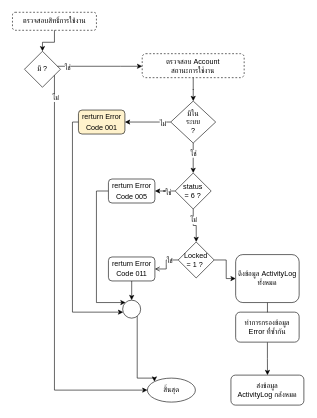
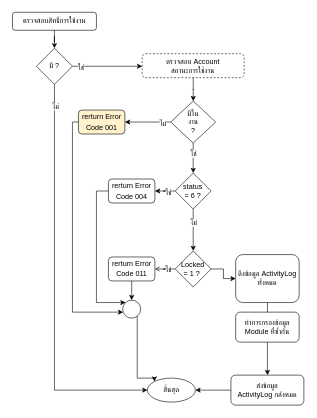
- <mxCell id="2" value="ตรวจสอบสิทธิ์การใช้งาน" style="rounded=1;whiteSpace=wrap;html=1;dashed=1;" vertex="1" parent="1"><mxGeometry x="20" y="20" width="140" height="30" as="geometry" /></mxCell>
+ <mxCell id="2" value="ตรวจสอบสิทธิ์การใช้งาน" style="rounded=1;whiteSpace=wrap;html=1;" vertex="1" parent="1"><mxGeometry x="20" y="20" width="140" height="30" as="geometry" /></mxCell>
- <mxCell id="3" value="มี ?" style="rhombus;whiteSpace=wrap;html=1;" vertex="1" parent="1"><mxGeometry x="40" y="85" width="60" height="60" as="geometry" /></mxCell>
+ <mxCell id="3" value="มี ?" style="rhombus;whiteSpace=wrap;html=1;" vertex="1" parent="1"><mxGeometry x="60" y="80" width="60" height="60" as="geometry" /></mxCell>
- <mxCell id="11" value="มีใน&lt;br&gt;ระบบ &lt;br&gt;?" style="rhombus;whiteSpace=wrap;html=1;" vertex="1" parent="1"><mxGeometry x="283.85" y="168" width="75" height="70" as="geometry" /></mxCell>
+ <mxCell id="11" value="มีใน&lt;br&gt;งาน &lt;br&gt;?" style="rhombus;whiteSpace=wrap;html=1;" vertex="1" parent="1"><mxGeometry x="283.85" y="168" width="75" height="70" as="geometry" /></mxCell>
- <mxCell id="30" value="rerturn Error Code&amp;nbsp;005&lt;span style=&quot;font-size: medium; text-align: start;&quot;&gt;&lt;/span&gt;" style="rounded=1;whiteSpace=wrap;html=1;" vertex="1" parent="1"><mxGeometry x="180" y="298" width="77.5" height="40" as="geometry" /></mxCell>
+ <mxCell id="30" value="rerturn Error Code&amp;nbsp;004&lt;span style=&quot;font-size: medium; text-align: start;&quot;&gt;&lt;/span&gt;" style="rounded=1;whiteSpace=wrap;html=1;" vertex="1" parent="1"><mxGeometry x="180" y="298" width="77.5" height="40" as="geometry" /></mxCell>
- <mxCell id="16" value="Locked&lt;br style=&quot;border-color: var(--border-color);&quot;&gt;= 1 ?&amp;nbsp;" style="rhombus;whiteSpace=wrap;html=1;" vertex="1" parent="1"><mxGeometry x="296.35" y="403" width="60" height="60" as="geometry" /></mxCell>
+ <mxCell id="16" value="Locked&lt;br style=&quot;border-color: var(--border-color);&quot;&gt;= 1 ?&amp;nbsp;" style="rhombus;whiteSpace=wrap;html=1;" vertex="1" parent="1"><mxGeometry x="291.35" y="418" width="60" height="60" as="geometry" /></mxCell>
- <mxCell id="39" value="ทำการกรองข้อมูล Error ที่ซ้ำกัน" style="whiteSpace=wrap;html=1;rounded=1;" vertex="1" parent="1"><mxGeometry x="392.17" y="520" width="105.83" height="50" as="geometry" /></mxCell>
+ <mxCell id="39" value="ทำการกรองข้อมูล Module ที่ซ้ำกัน" style="whiteSpace=wrap;html=1;rounded=1;" vertex="1" parent="1"><mxGeometry x="392.17" y="520" width="105.83" height="50" as="geometry" /></mxCell>
+ <mxCell id="36" style="edgeStyle=orthogonalEdgeStyle;rounded=0;orthogonalLoop=1;jettySize=auto;html=1;entryX=1;entryY=0.5;entryDx=0;entryDy=0;" edge="1" parent="1" source="37" target="5"><mxGeometry relative="1" as="geometry" /></mxCell>
